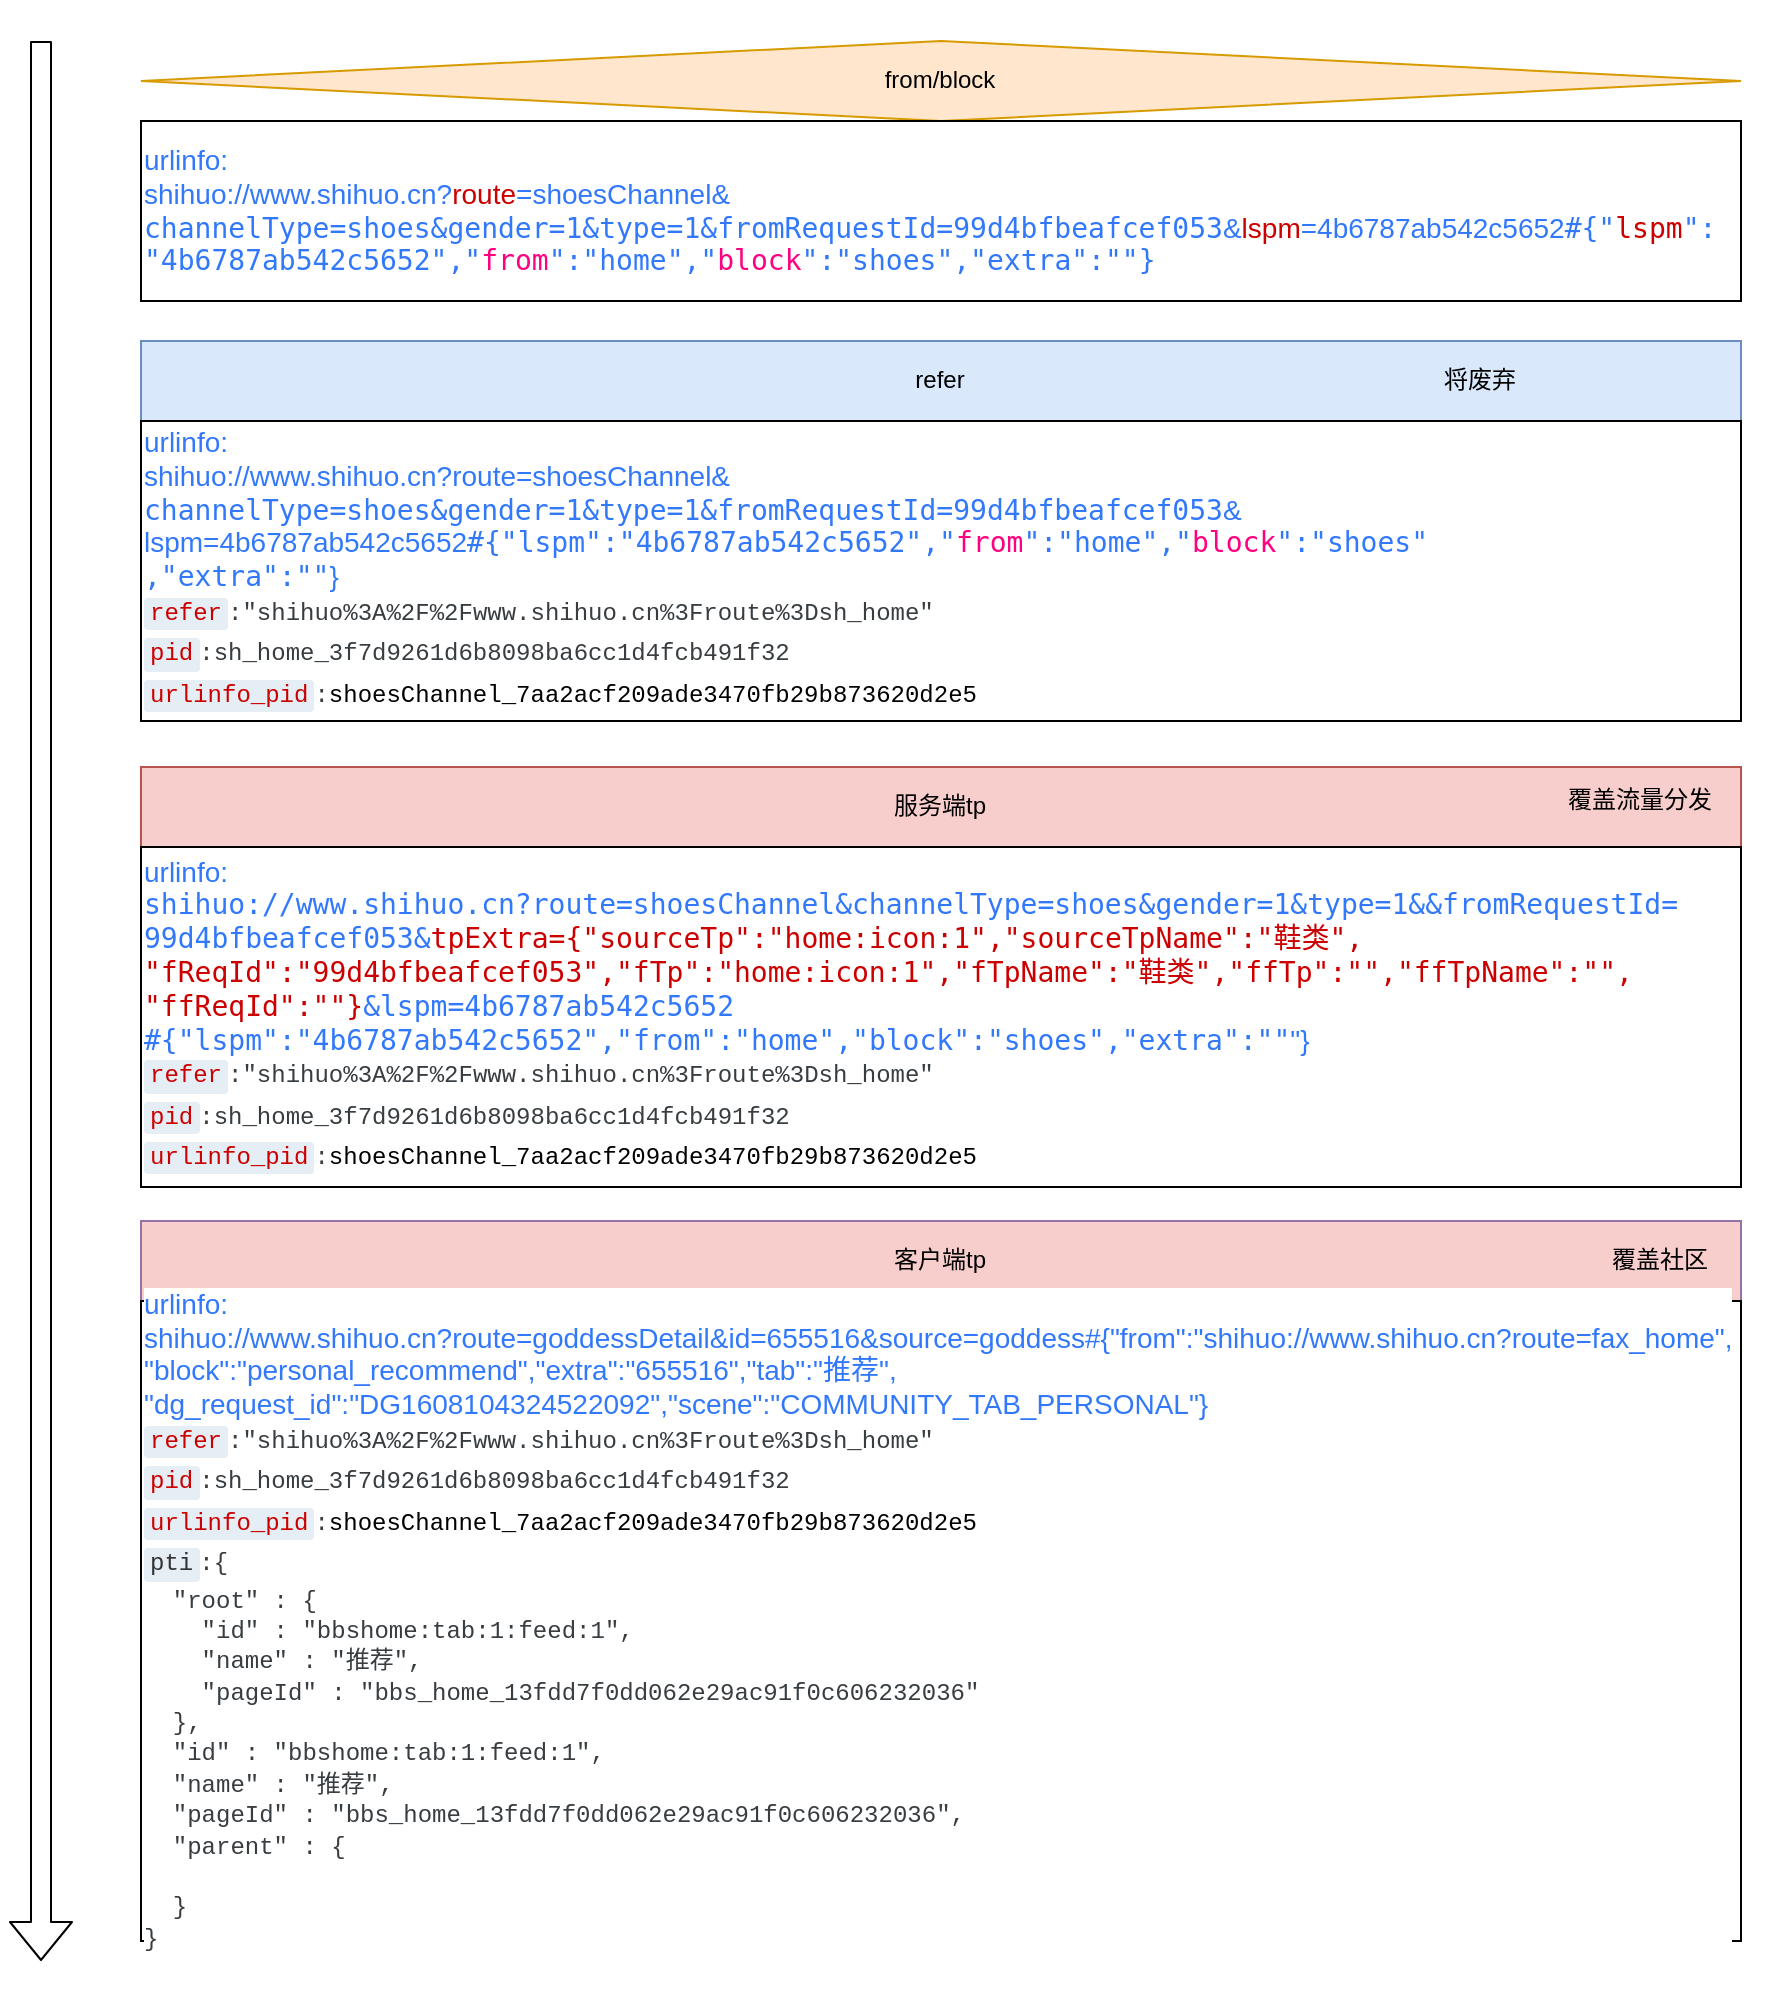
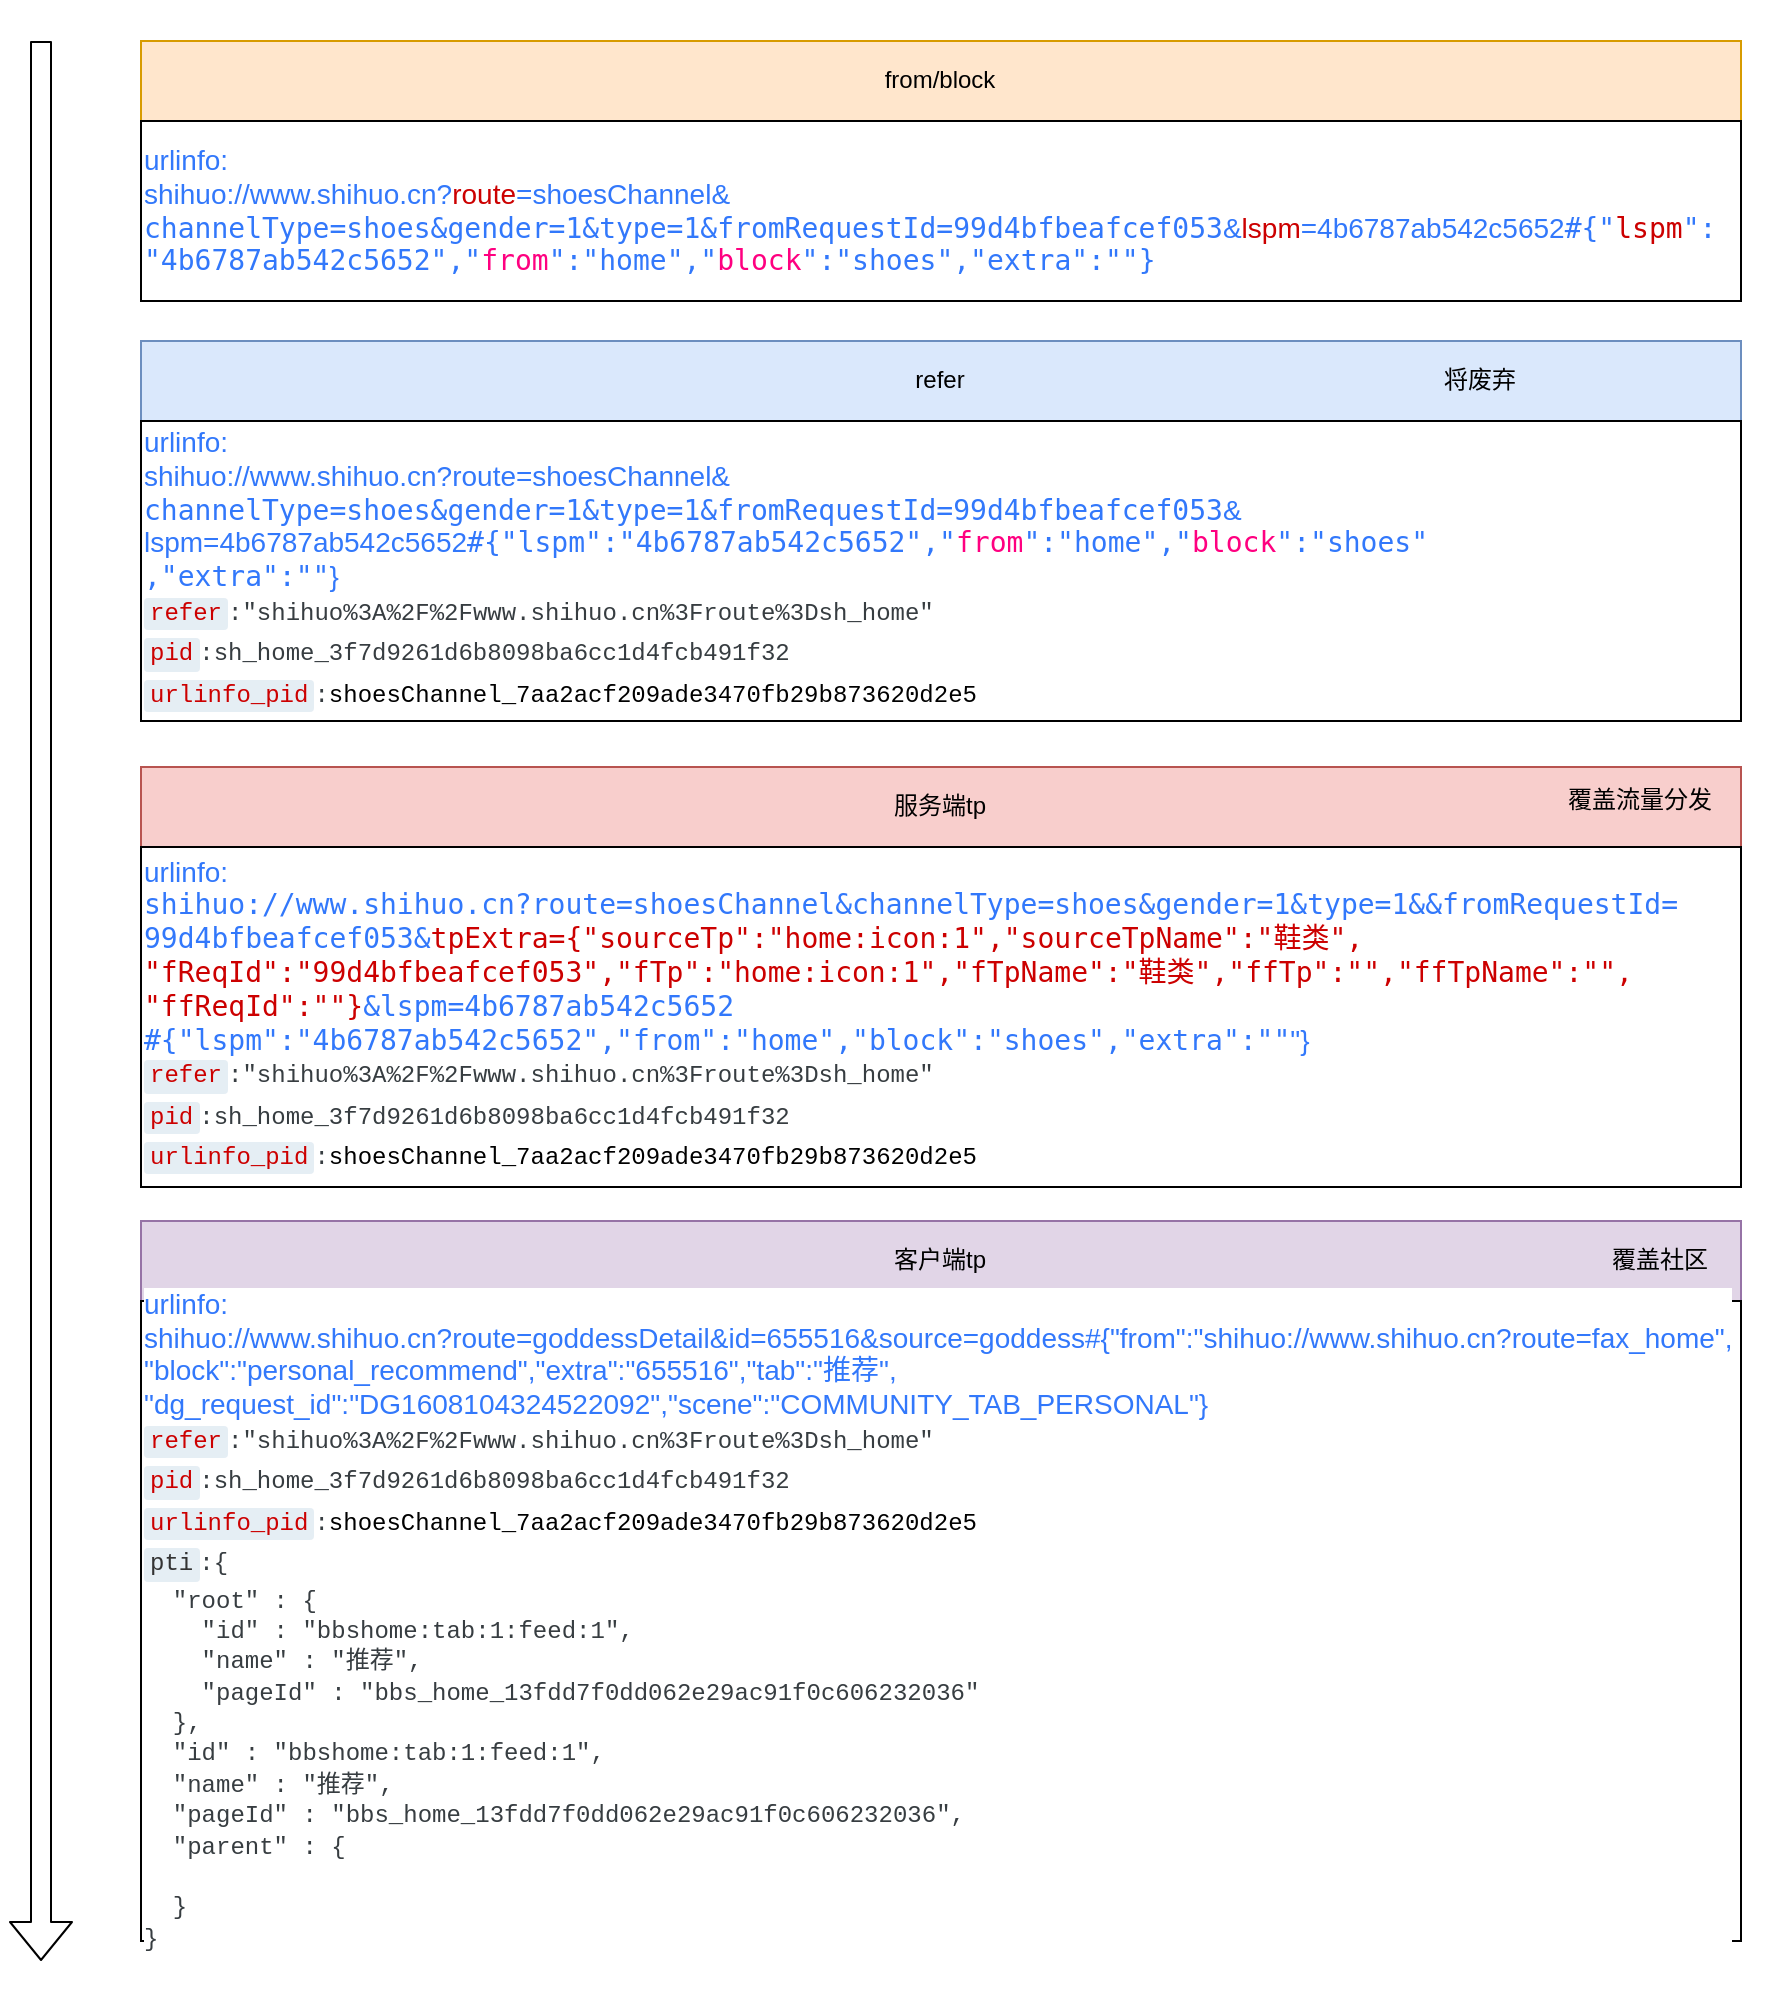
- <mxCell id="2" value="from/block" style="rhombus;whiteSpace=wrap;html=1;fillColor=#ffe6cc;strokeColor=#d79b00;" vertex="1" parent="1"><mxGeometry x="70" y="20" width="800" height="40" as="geometry" /></mxCell>
+ <mxCell id="2" value="from/block" style="rounded=0;whiteSpace=wrap;html=1;fillColor=#ffe6cc;strokeColor=#d79b00;" vertex="1" parent="1"><mxGeometry x="70" y="20" width="800" height="40" as="geometry" /></mxCell>
- <mxCell id="6" value="客户端tp" style="rounded=0;whiteSpace=wrap;html=1;fillColor=#f8cecc;strokeColor=#9673a6;" vertex="1" parent="1"><mxGeometry x="70" y="610" width="800" height="40" as="geometry" /></mxCell>
+ <mxCell id="6" value="客户端tp" style="rounded=0;whiteSpace=wrap;html=1;fillColor=#e1d5e7;strokeColor=#9673a6;" vertex="1" parent="1"><mxGeometry x="70" y="610" width="800" height="40" as="geometry" /></mxCell>
